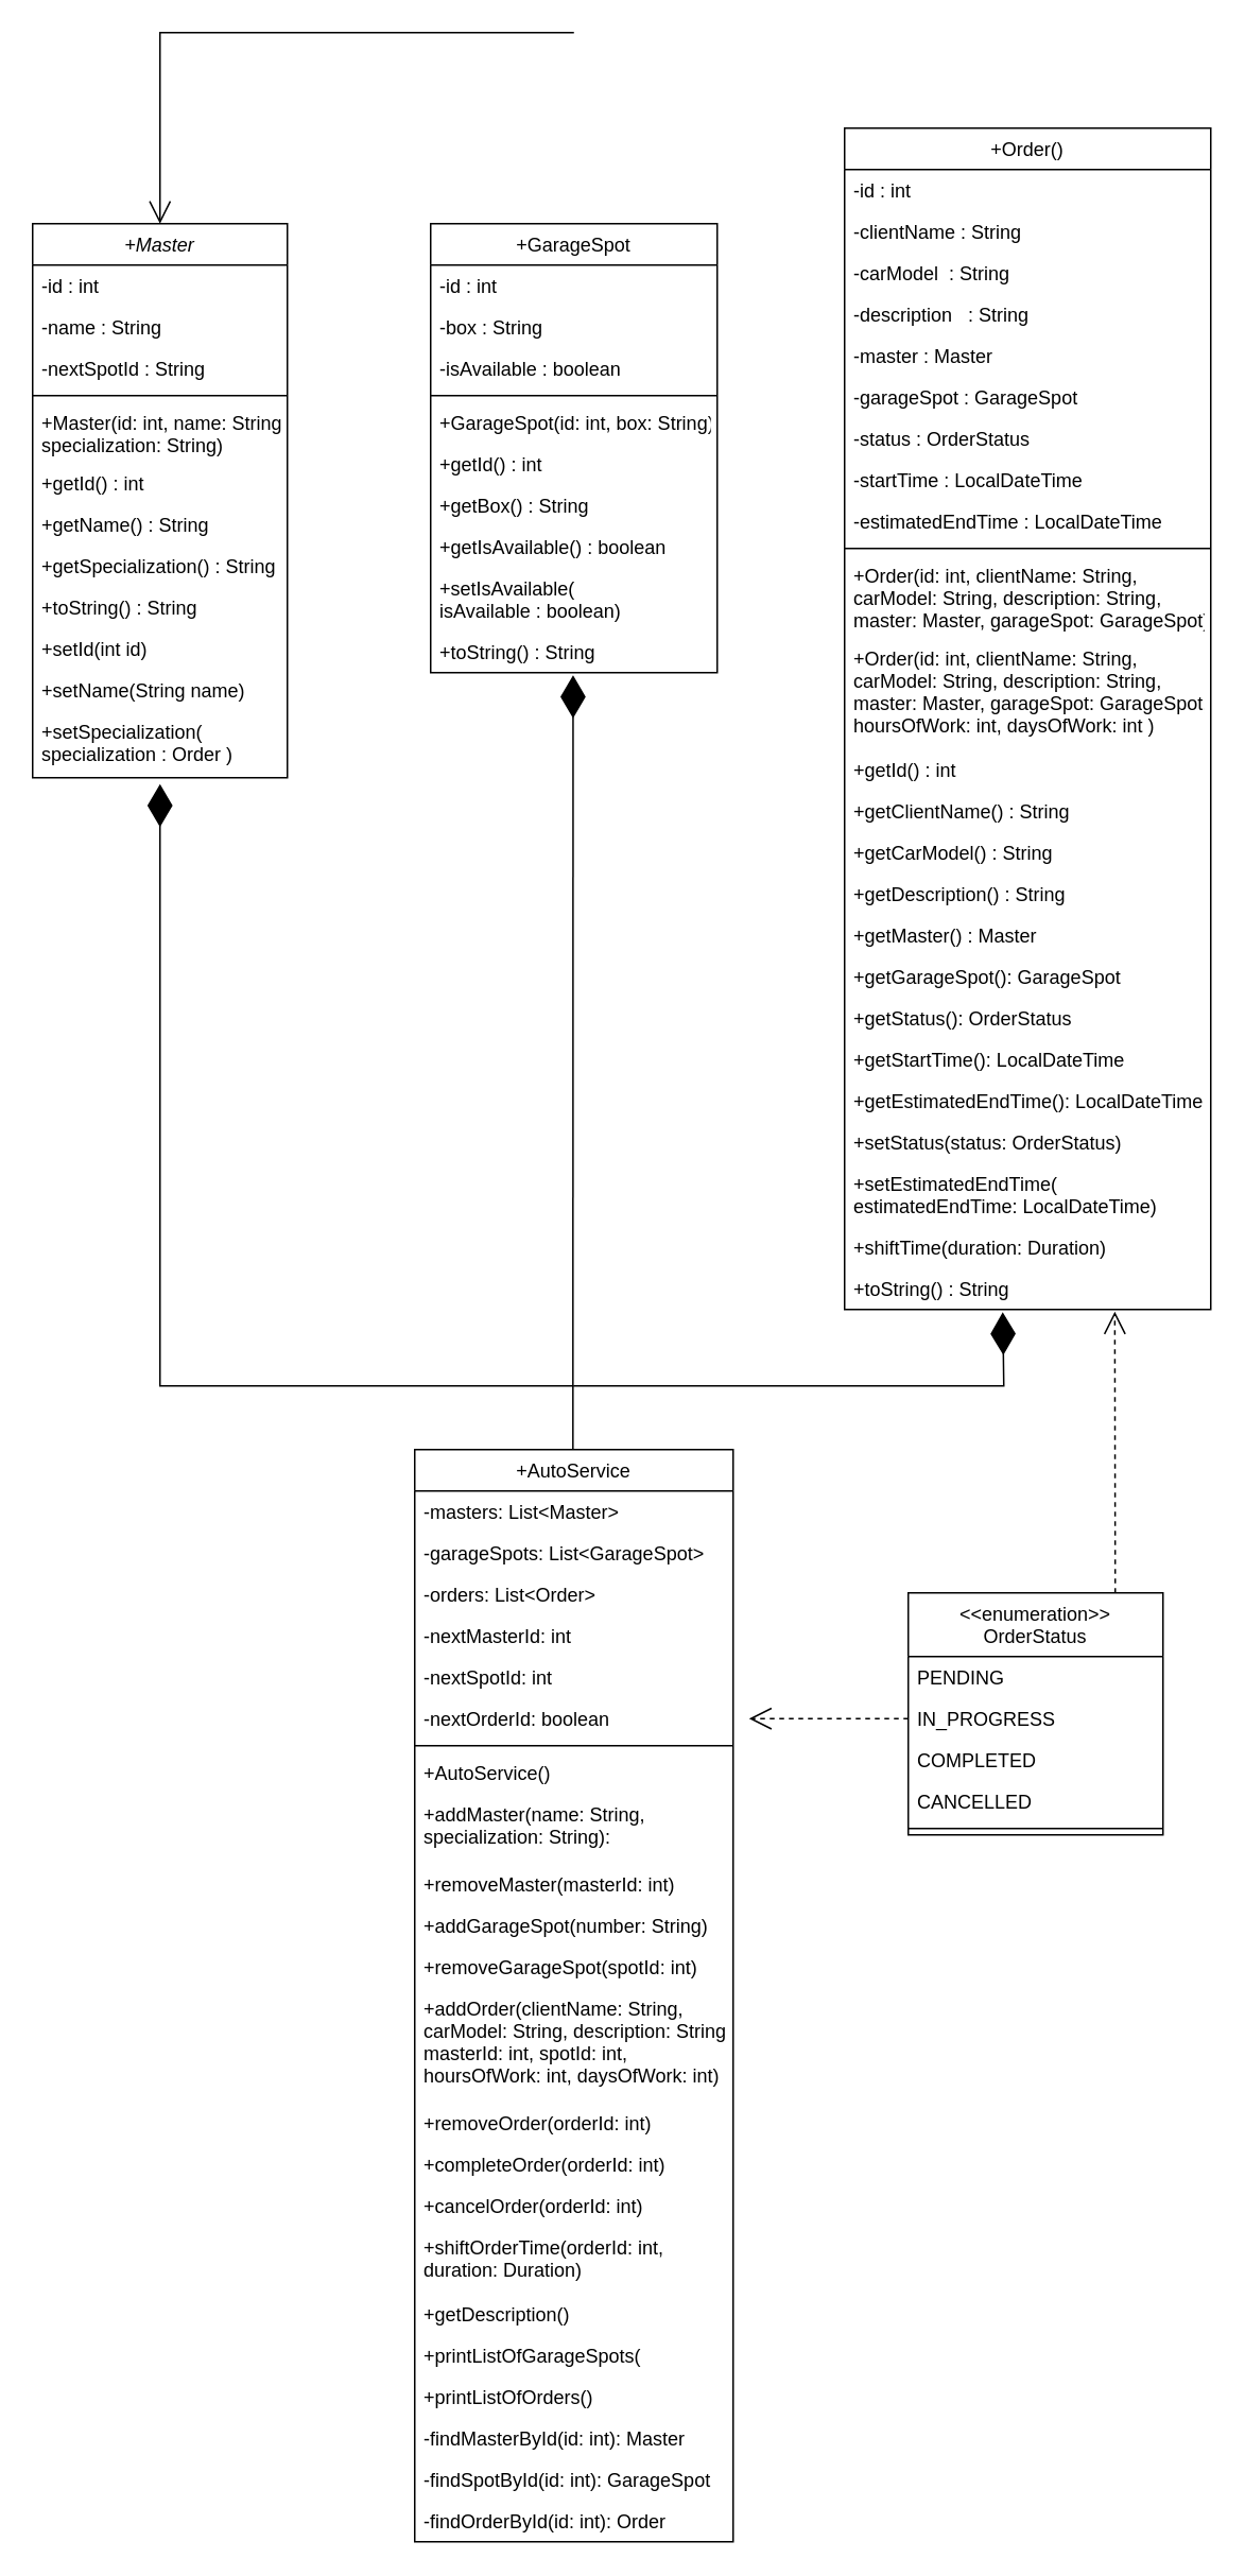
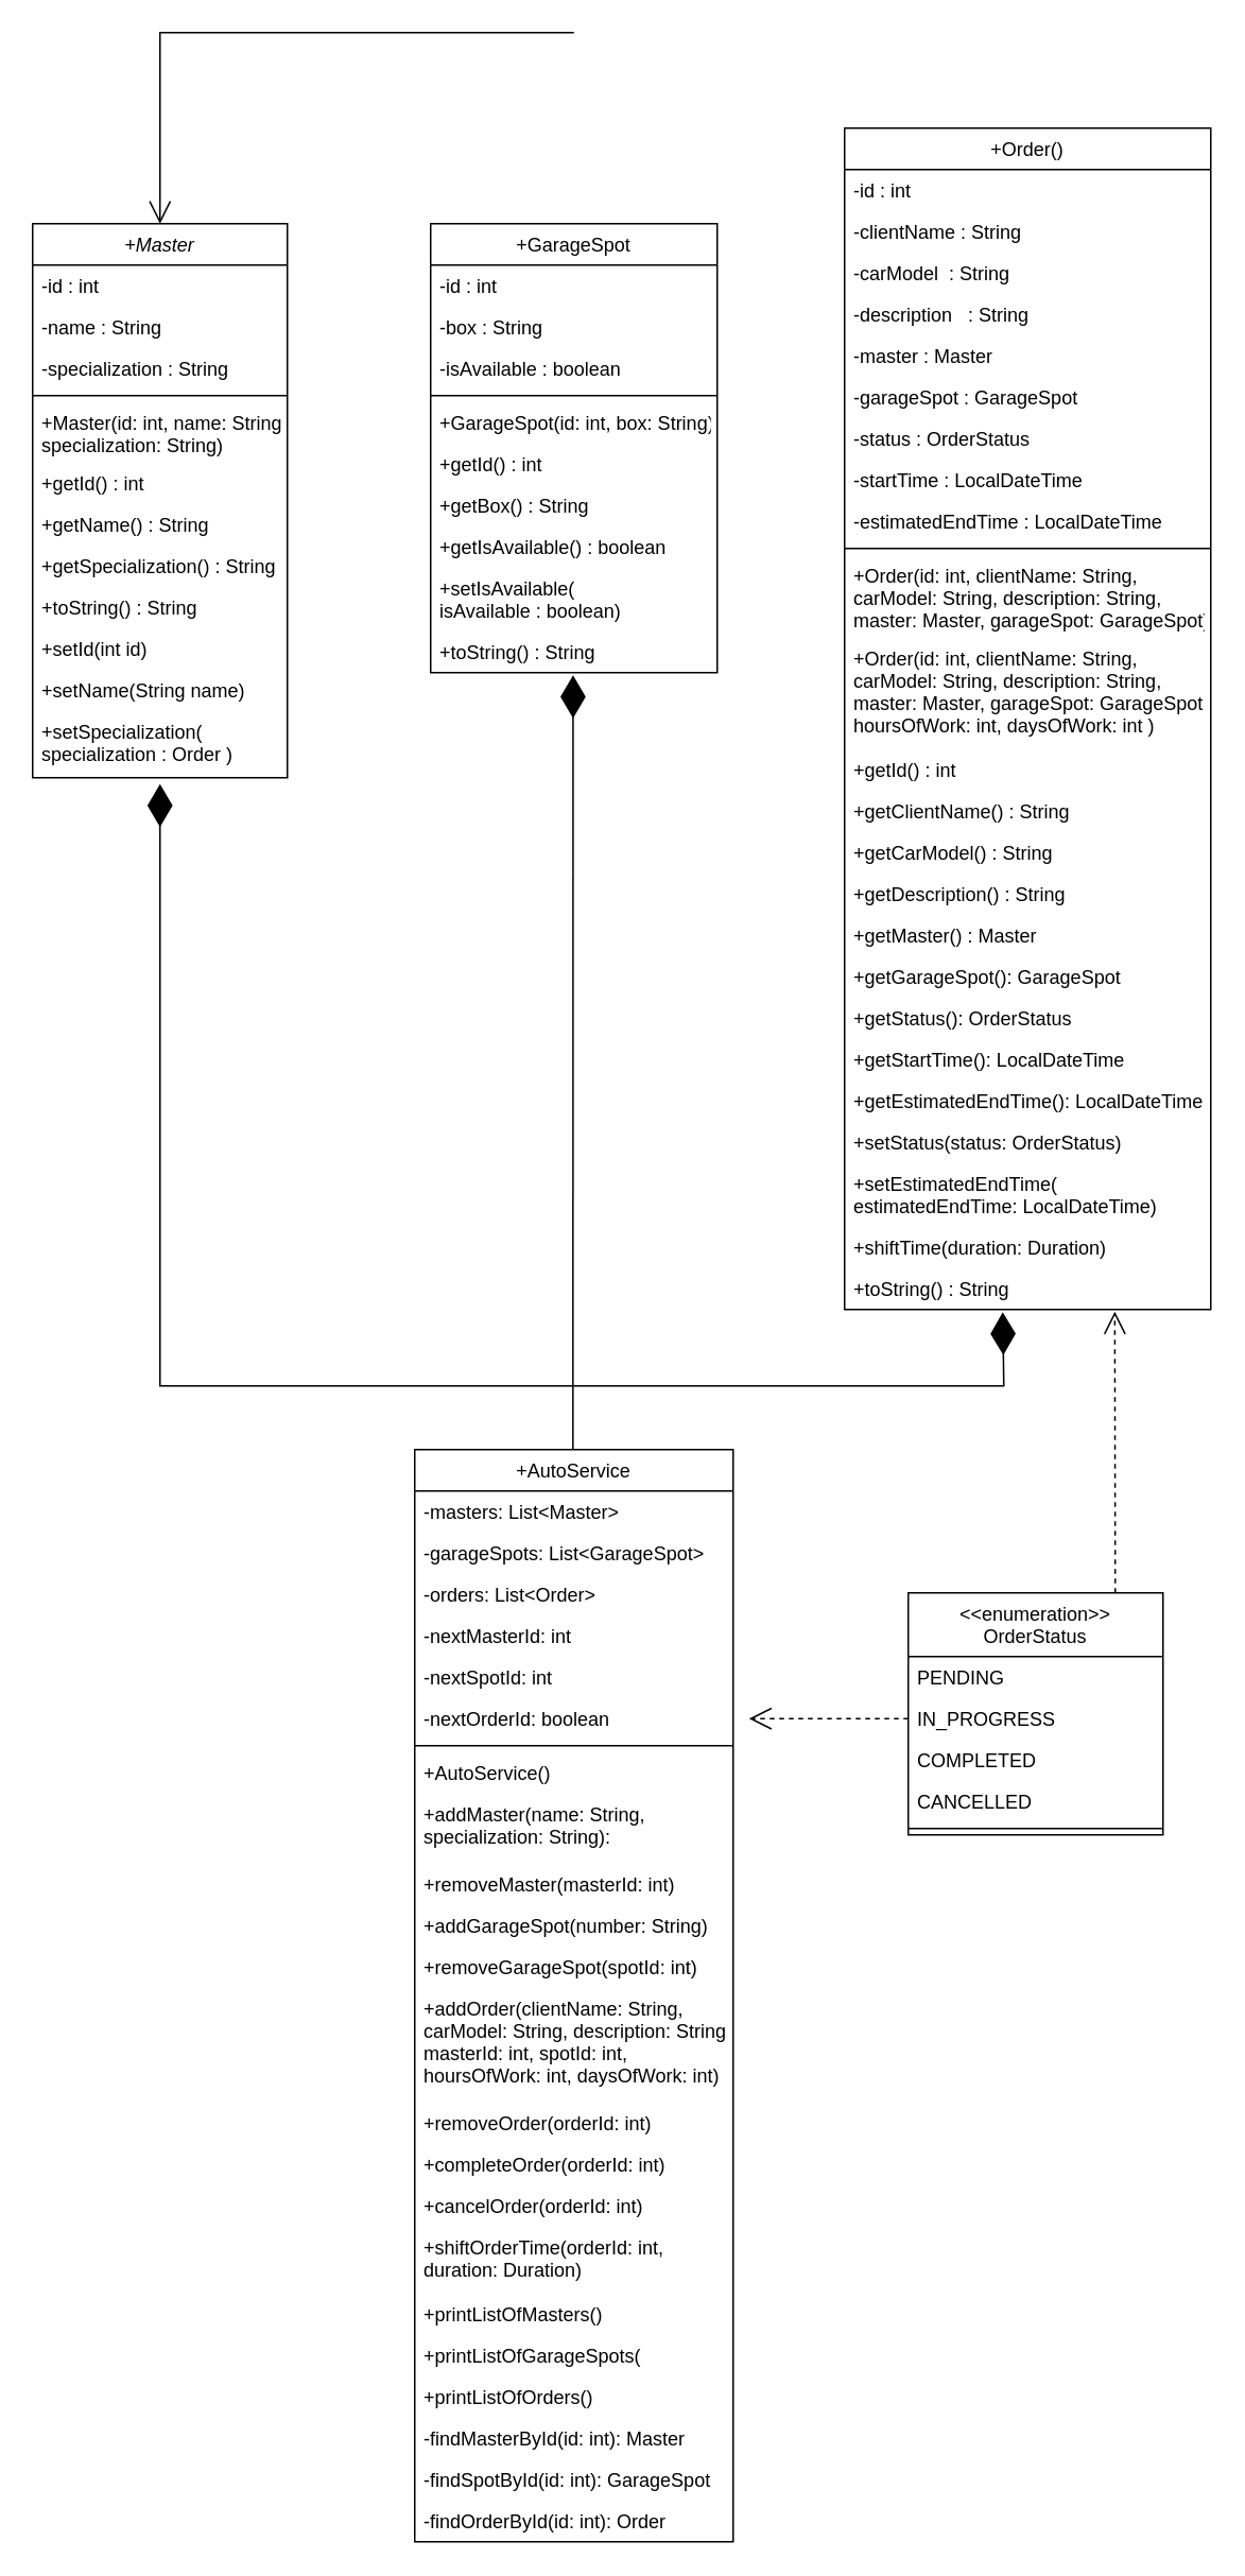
- <mxCell id="5" value="-nextSpotId : String" style="text;align=left;verticalAlign=top;spacingLeft=4;spacingRight=4;overflow=hidden;rotatable=0;points=[[0,0.5],[1,0.5]];portConstraint=eastwest;rounded=0;shadow=0;html=0;" parent="2" vertex="1"><mxGeometry y="78" width="160" height="26" as="geometry" /></mxCell>
+ <mxCell id="5" value="-specialization : String" style="text;align=left;verticalAlign=top;spacingLeft=4;spacingRight=4;overflow=hidden;rotatable=0;points=[[0,0.5],[1,0.5]];portConstraint=eastwest;rounded=0;shadow=0;html=0;" parent="2" vertex="1"><mxGeometry y="78" width="160" height="26" as="geometry" /></mxCell>
- <mxCell id="81" value="+getDescription()" style="text;align=left;verticalAlign=top;spacingLeft=4;spacingRight=4;overflow=hidden;rotatable=0;points=[[0,0.5],[1,0.5]];portConstraint=eastwest;" vertex="1" parent="63"><mxGeometry y="530" width="200" height="26" as="geometry" /></mxCell>
+ <mxCell id="81" value="+printListOfMasters()" style="text;align=left;verticalAlign=top;spacingLeft=4;spacingRight=4;overflow=hidden;rotatable=0;points=[[0,0.5],[1,0.5]];portConstraint=eastwest;" vertex="1" parent="63"><mxGeometry y="530" width="200" height="26" as="geometry" /></mxCell>
